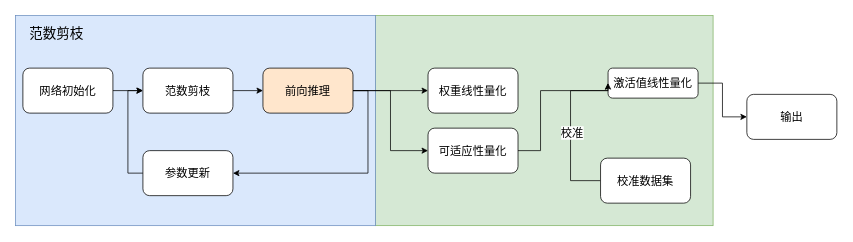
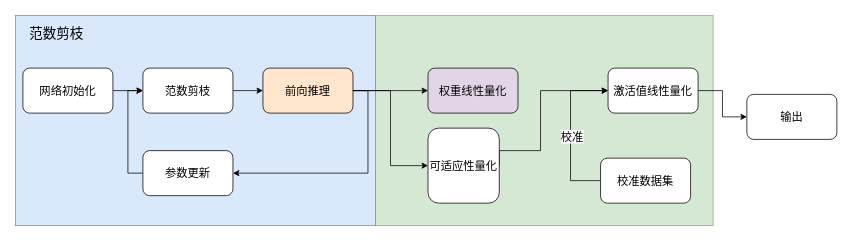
- <mxCell id="18" value="激活值线性量化" style="rounded=1;whiteSpace=wrap;html=1;fontSize=15;" vertex="1" parent="1"><mxGeometry x="810" y="90" width="120" height="40" as="geometry" /></mxCell>
+ <mxCell id="18" value="激活值线性量化" style="rounded=1;whiteSpace=wrap;html=1;fontSize=15;" vertex="1" parent="1"><mxGeometry x="810" y="90" width="120" height="60" as="geometry" /></mxCell>
- <mxCell id="14" value="权重线性量化" style="rounded=1;whiteSpace=wrap;html=1;fontSize=15;" vertex="1" parent="1"><mxGeometry x="570" y="90" width="120" height="60" as="geometry" /></mxCell>
+ <mxCell id="14" value="权重线性量化" style="rounded=1;whiteSpace=wrap;html=1;fontSize=15;fillColor=#e1d5e7;" vertex="1" parent="1"><mxGeometry x="570" y="90" width="120" height="60" as="geometry" /></mxCell>
- <mxCell id="16" value="可适应性量化" style="rounded=1;whiteSpace=wrap;html=1;fontSize=15;" vertex="1" parent="1"><mxGeometry x="570" y="170" width="120" height="60" as="geometry" /></mxCell>
+ <mxCell id="16" value="可适应性量化" style="rounded=1;whiteSpace=wrap;html=1;fontSize=15;" vertex="1" parent="1"><mxGeometry x="570" y="170" width="95" height="100" as="geometry" /></mxCell>
